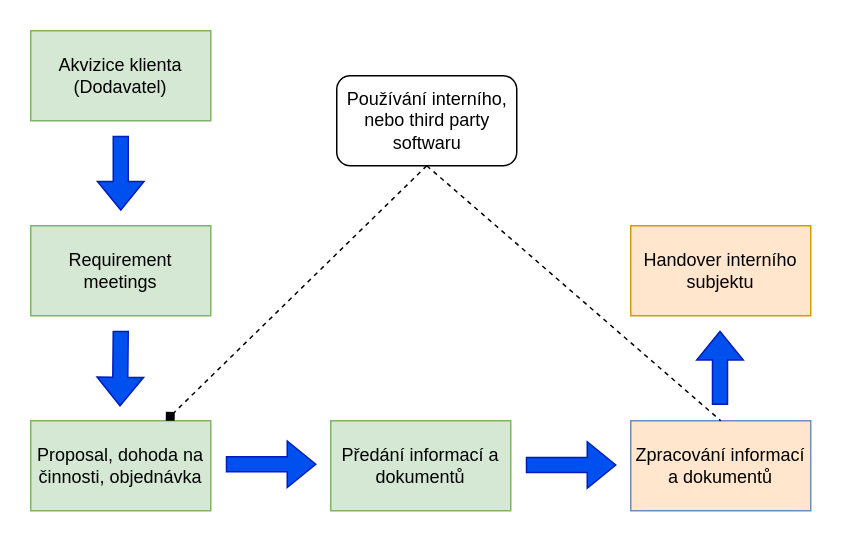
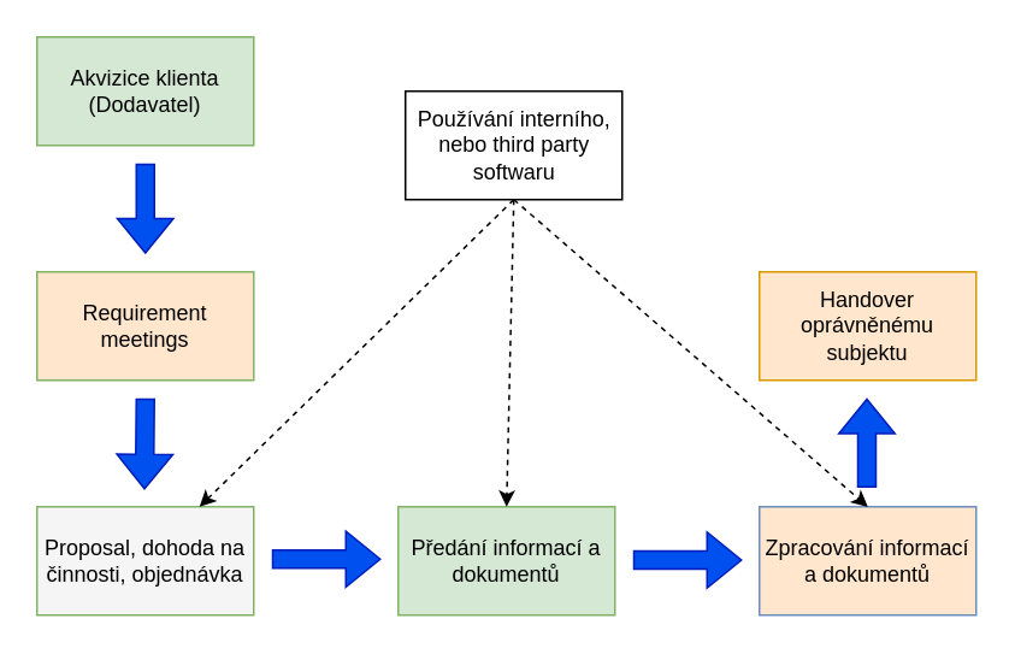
- <mxCell id="15" value="Používání interního, &lt;br&gt;nebo third party &lt;br&gt;softwaru" style="html=1;dashed=0;whitespace=wrap;rounded=1;" vertex="1" parent="1"><mxGeometry x="224" y="50" width="120" height="60" as="geometry" /></mxCell>
+ <mxCell id="15" value="Používání interního, &lt;br&gt;nebo third party &lt;br&gt;softwaru" style="html=1;dashed=0;whitespace=wrap;" vertex="1" parent="1"><mxGeometry x="224" y="50" width="120" height="60" as="geometry" /></mxCell>
- <mxCell id="4" value="Requirement meetings" style="rounded=0;whiteSpace=wrap;html=1;fillColor=#d5e8d4;strokeColor=#82b366;" vertex="1" parent="1"><mxGeometry x="20" y="150" width="120" height="60" as="geometry" /></mxCell>
+ <mxCell id="4" value="Requirement meetings" style="rounded=0;whiteSpace=wrap;html=1;fillColor=#ffe6cc;strokeColor=#82b366;" vertex="1" parent="1"><mxGeometry x="20" y="150" width="120" height="60" as="geometry" /></mxCell>
- <mxCell id="9" value="Handover interního subjektu" style="rounded=0;whiteSpace=wrap;html=1;fillColor=#ffe6cc;strokeColor=#d79b00;" vertex="1" parent="1"><mxGeometry x="420" y="150" width="120" height="60" as="geometry" /></mxCell>
+ <mxCell id="9" value="Handover oprávněnému subjektu" style="rounded=0;whiteSpace=wrap;html=1;fillColor=#ffe6cc;strokeColor=#d79b00;" vertex="1" parent="1"><mxGeometry x="420" y="150" width="120" height="60" as="geometry" /></mxCell>
+ <mxCell id="13" style="edgeStyle=none;rounded=0;orthogonalLoop=1;jettySize=auto;html=1;exitX=0.5;exitY=1;exitDx=0;exitDy=0;entryX=0.5;entryY=0;entryDx=0;entryDy=0;dashed=1;" edge="1" parent="1" source="15" target="5"><mxGeometry relative="1" as="geometry" /></mxCell>
- <mxCell id="12" style="rounded=0;orthogonalLoop=1;jettySize=auto;html=1;exitX=0.5;exitY=1;exitDx=0;exitDy=0;entryX=0.75;entryY=0;entryDx=0;entryDy=0;dashed=1;endArrow=diamond;" edge="1" parent="1" source="15" target="10"><mxGeometry relative="1" as="geometry" /></mxCell>
+ <mxCell id="12" style="rounded=0;orthogonalLoop=1;jettySize=auto;html=1;exitX=0.5;exitY=1;exitDx=0;exitDy=0;entryX=0.75;entryY=0;entryDx=0;entryDy=0;dashed=1;" edge="1" parent="1" source="15" target="10"><mxGeometry relative="1" as="geometry" /></mxCell>
- <mxCell id="14" style="edgeStyle=none;rounded=0;orthogonalLoop=1;jettySize=auto;html=1;exitX=0.5;exitY=1;exitDx=0;exitDy=0;entryX=0.5;entryY=0;entryDx=0;entryDy=0;dashed=1;endArrow=none;" edge="1" parent="1" source="15" target="7"><mxGeometry relative="1" as="geometry" /></mxCell>
+ <mxCell id="14" style="edgeStyle=none;rounded=0;orthogonalLoop=1;jettySize=auto;html=1;exitX=0.5;exitY=1;exitDx=0;exitDy=0;entryX=0.5;entryY=0;entryDx=0;entryDy=0;dashed=1;" edge="1" parent="1" source="15" target="7"><mxGeometry relative="1" as="geometry" /></mxCell>
- <mxCell id="10" value="Proposal, dohoda na činnosti, objednávka" style="rounded=0;whiteSpace=wrap;html=1;fillColor=#d5e8d4;strokeColor=#82b366;" vertex="1" parent="1"><mxGeometry x="20" y="280" width="120" height="60" as="geometry" /></mxCell>
+ <mxCell id="10" value="Proposal, dohoda na činnosti, objednávka" style="rounded=0;whiteSpace=wrap;html=1;fillColor=#f5f5f5;strokeColor=#82b366;" vertex="1" parent="1"><mxGeometry x="20" y="280" width="120" height="60" as="geometry" /></mxCell>
